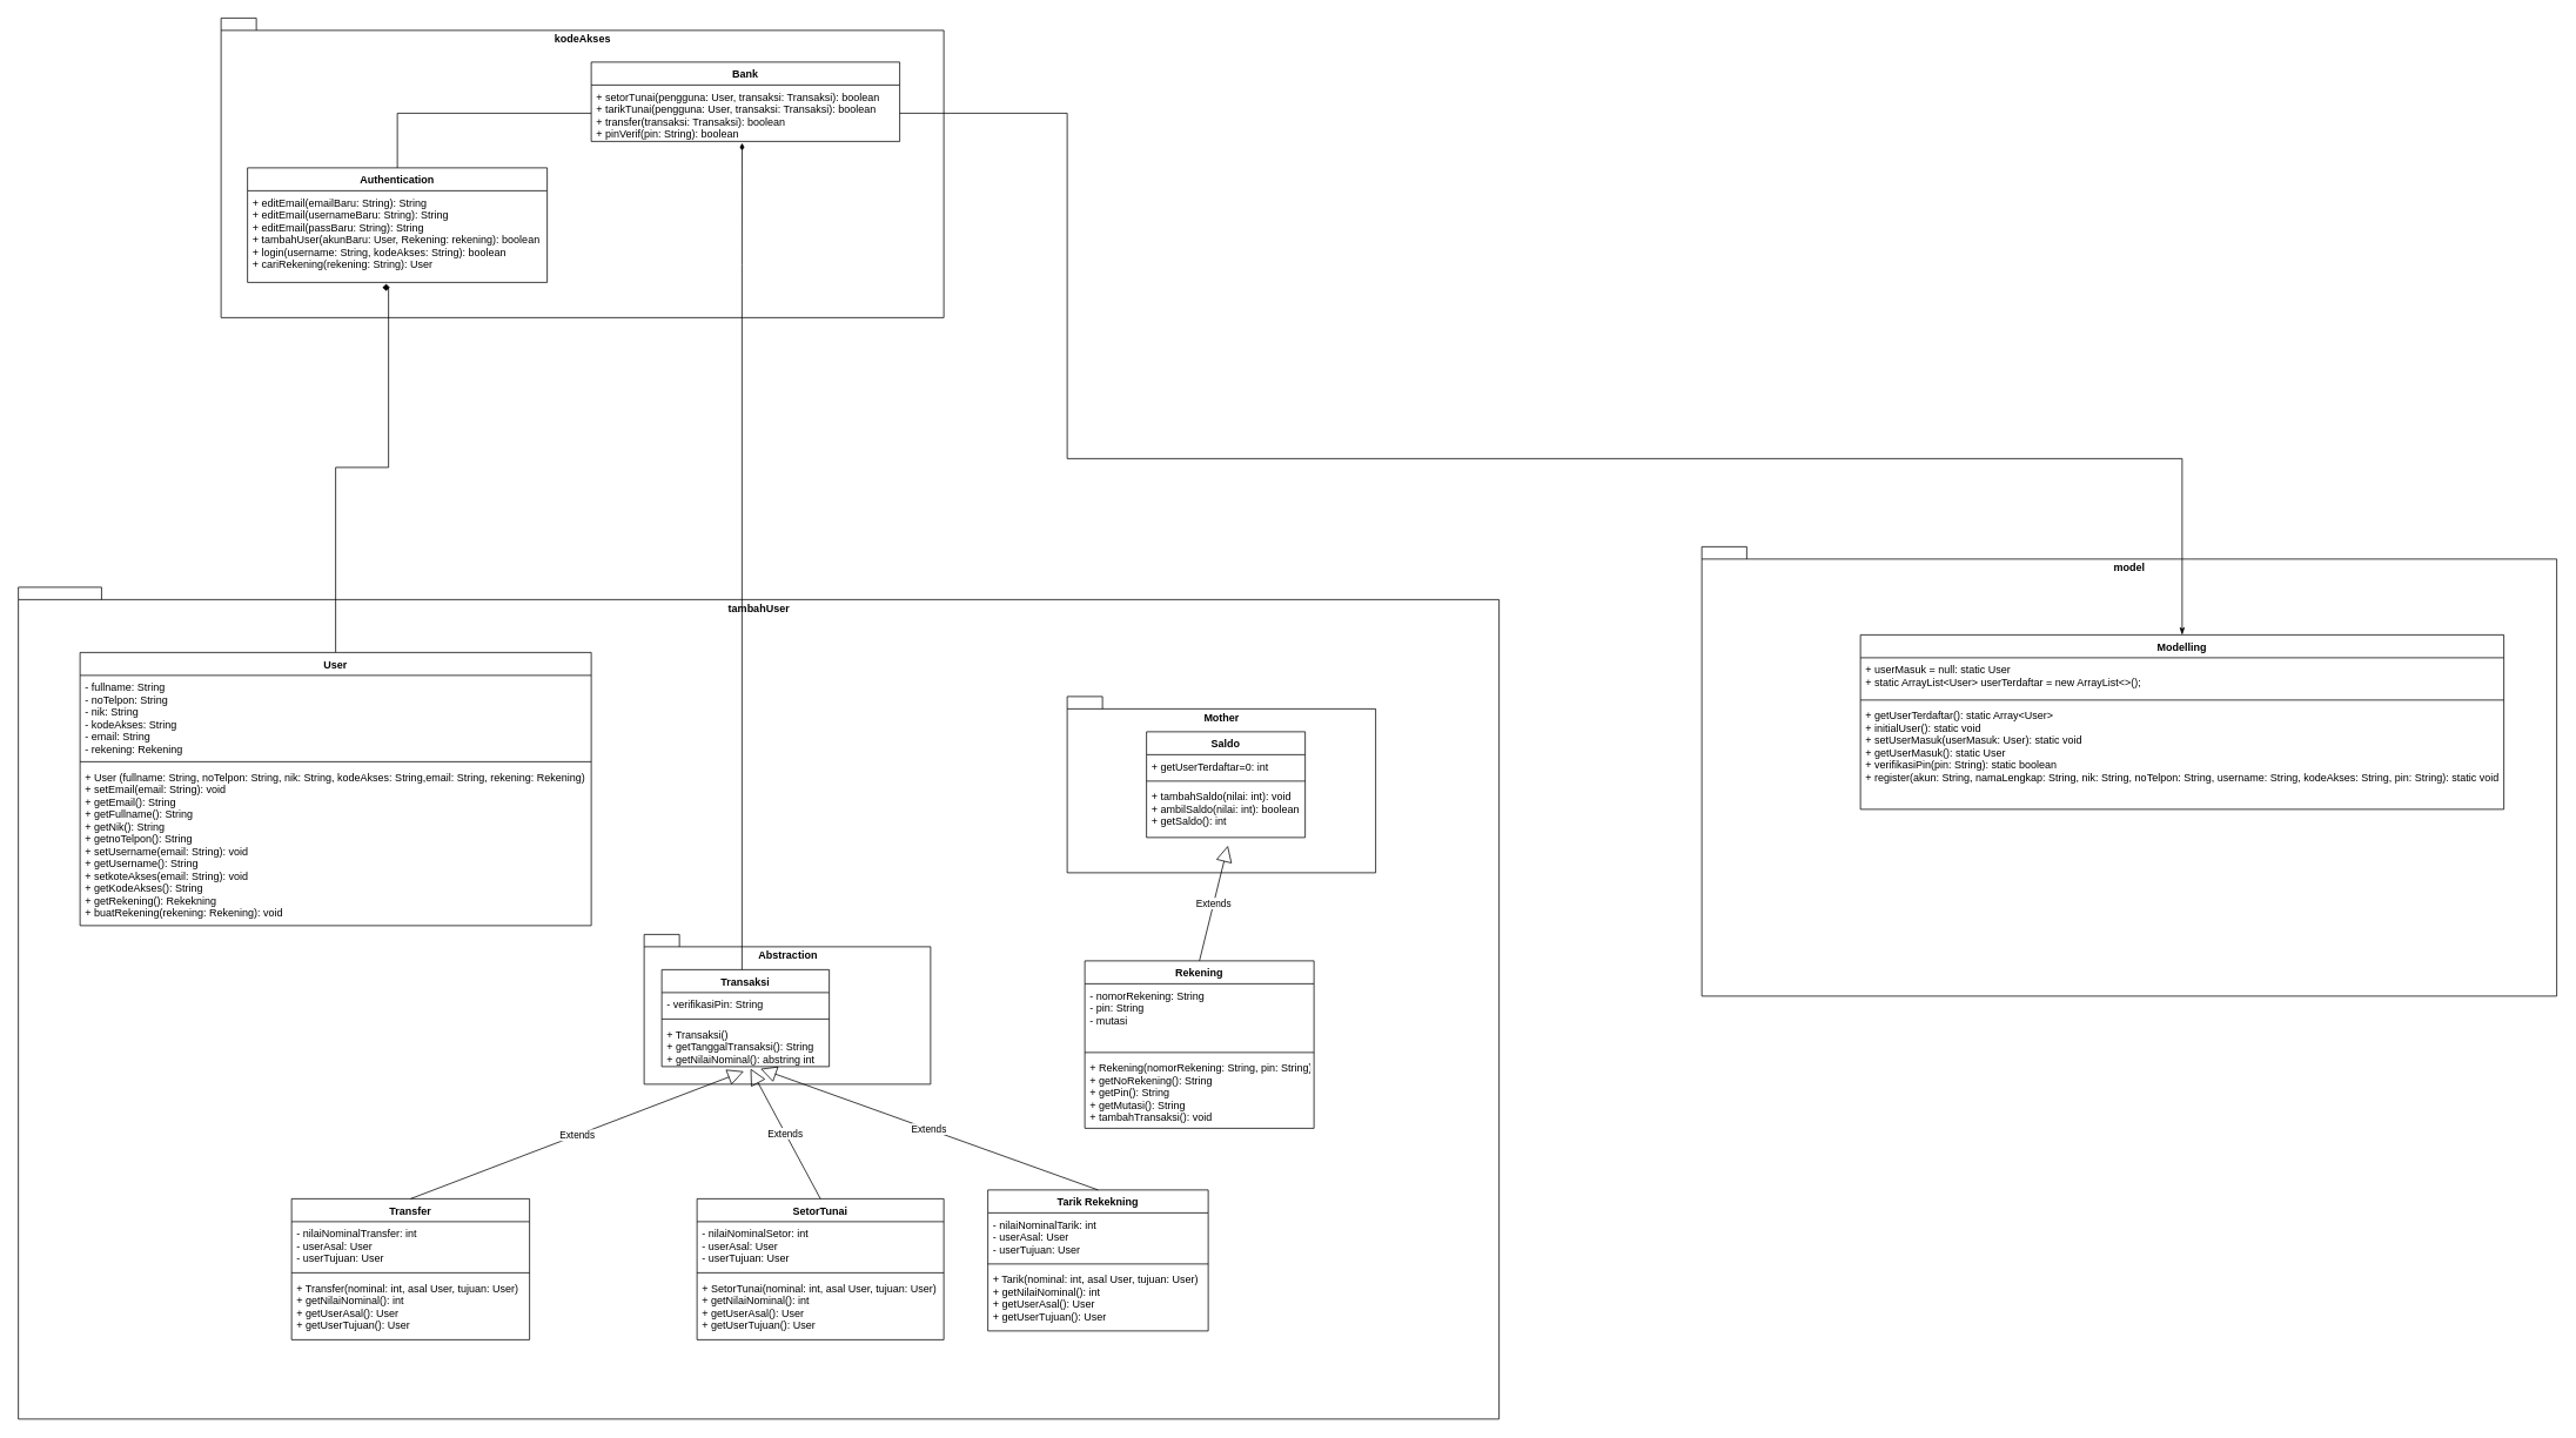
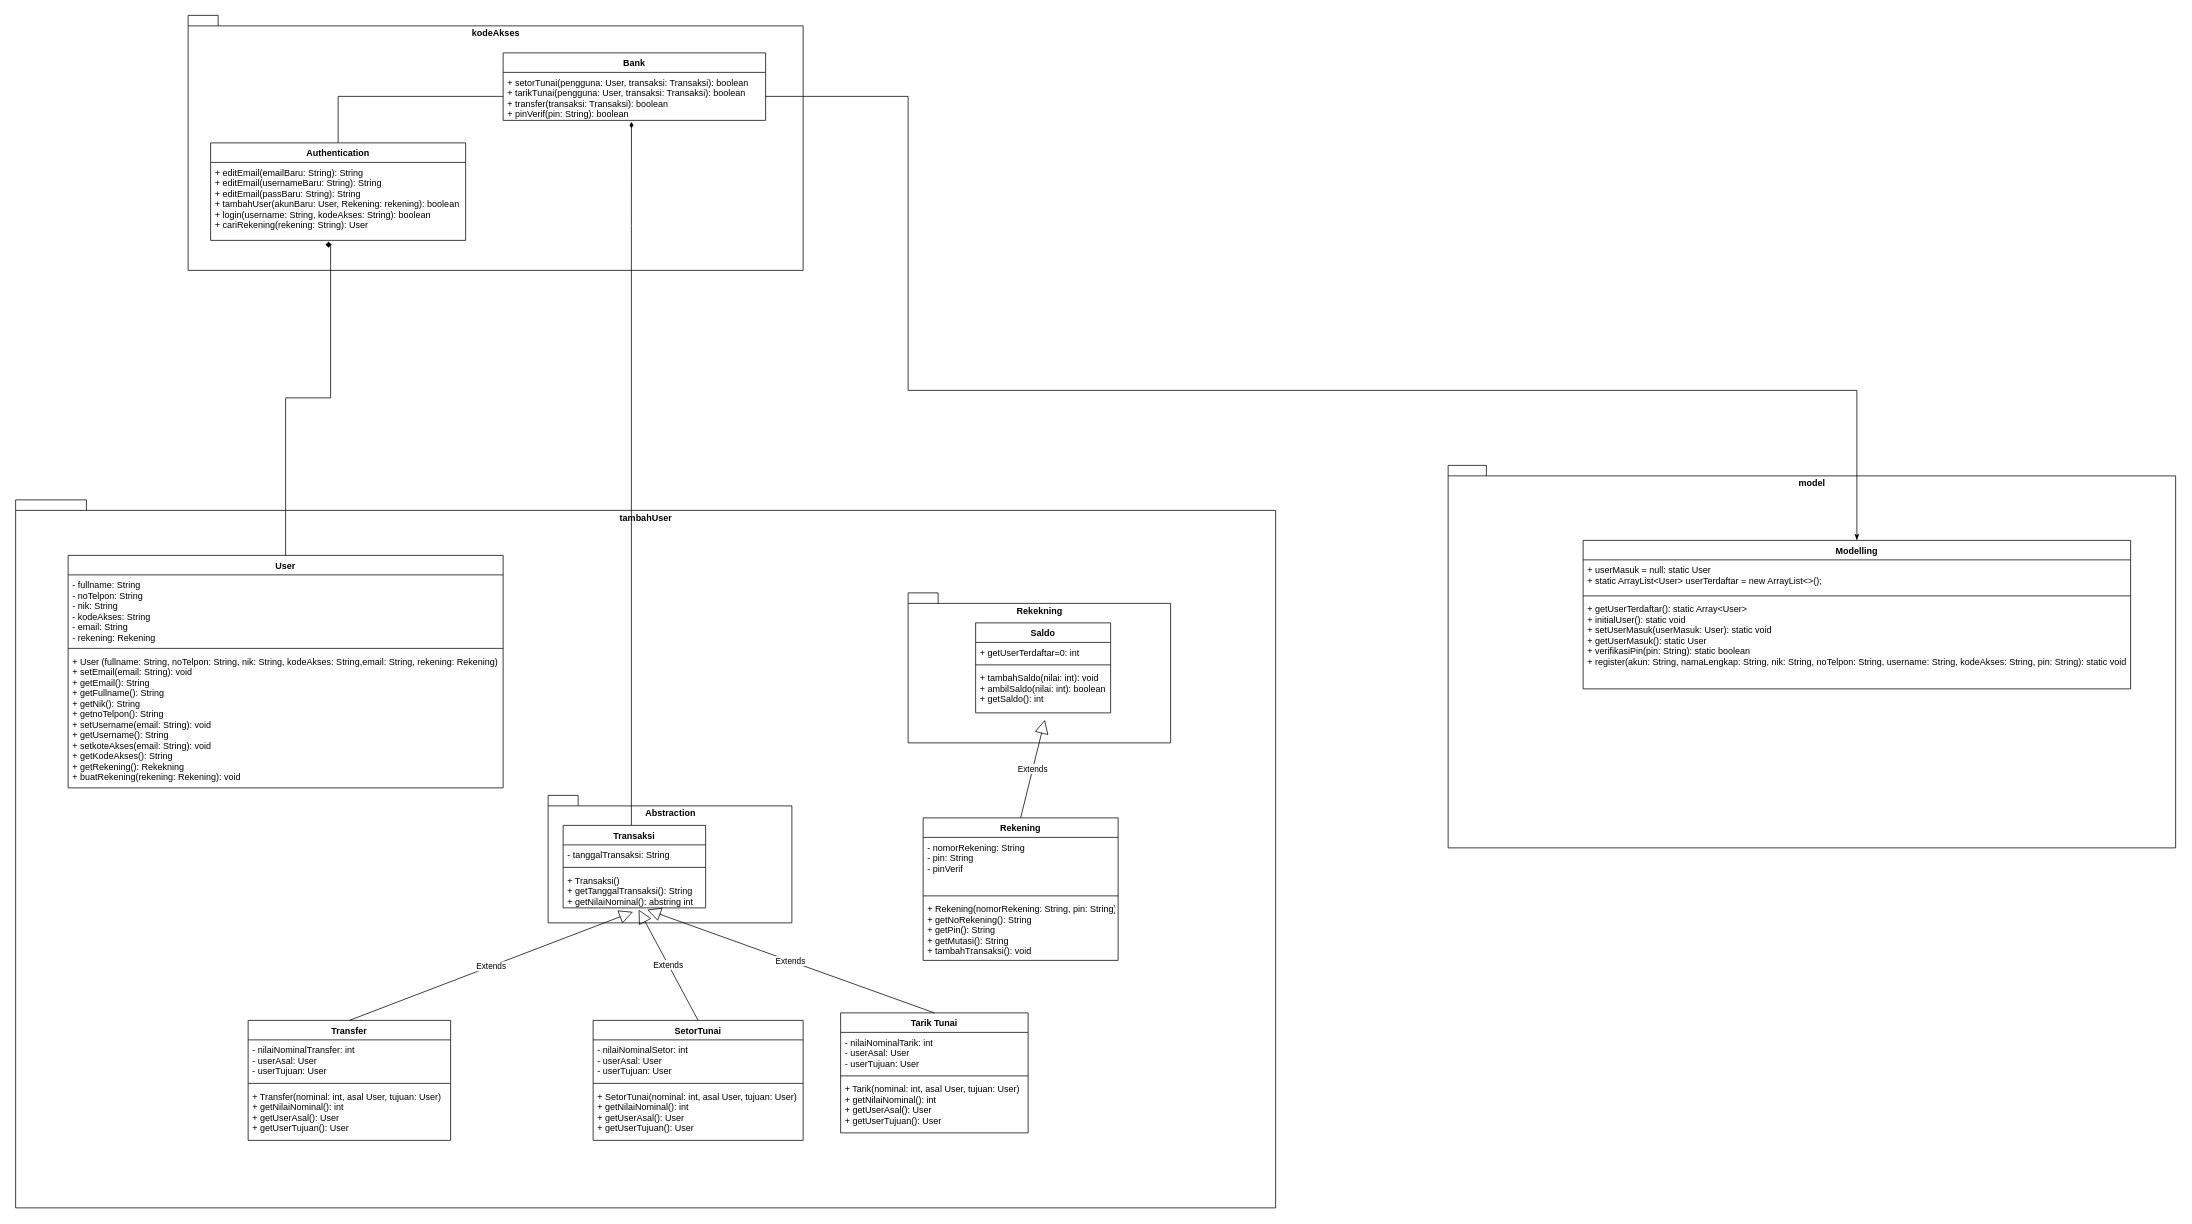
- <mxCell id="37" value="Mother" style="shape=folder;fontStyle=1;spacingTop=10;tabWidth=40;tabHeight=14;tabPosition=left;html=1;verticalAlign=top;" vertex="1" parent="1"><mxGeometry x="1210" y="790" width="350" height="200" as="geometry" /></mxCell>
+ <mxCell id="37" value="Rekekning" style="shape=folder;fontStyle=1;spacingTop=10;tabWidth=40;tabHeight=14;tabPosition=left;html=1;verticalAlign=top;" vertex="1" parent="1"><mxGeometry x="1210" y="790" width="350" height="200" as="geometry" /></mxCell>
- <mxCell id="23" value="- nomorRekening: String&#10;- pin: String&#10;- mutasi" style="text;strokeColor=none;fillColor=none;align=left;verticalAlign=top;spacingLeft=4;spacingRight=4;overflow=hidden;rotatable=0;points=[[0,0.5],[1,0.5]];portConstraint=eastwest;" parent="22" vertex="1"><mxGeometry y="26" width="260" height="74" as="geometry" /></mxCell>
+ <mxCell id="23" value="- nomorRekening: String&#10;- pin: String&#10;- pinVerif" style="text;strokeColor=none;fillColor=none;align=left;verticalAlign=top;spacingLeft=4;spacingRight=4;overflow=hidden;rotatable=0;points=[[0,0.5],[1,0.5]];portConstraint=eastwest;" parent="22" vertex="1"><mxGeometry y="26" width="260" height="74" as="geometry" /></mxCell>
- <mxCell id="44" value="- verifikasiPin: String" style="text;strokeColor=none;fillColor=none;align=left;verticalAlign=top;spacingLeft=4;spacingRight=4;overflow=hidden;rotatable=0;points=[[0,0.5],[1,0.5]];portConstraint=eastwest;" parent="43" vertex="1"><mxGeometry y="26" width="190" height="26" as="geometry" /></mxCell>
+ <mxCell id="44" value="- tanggalTransaksi: String" style="text;strokeColor=none;fillColor=none;align=left;verticalAlign=top;spacingLeft=4;spacingRight=4;overflow=hidden;rotatable=0;points=[[0,0.5],[1,0.5]];portConstraint=eastwest;" parent="43" vertex="1"><mxGeometry y="26" width="190" height="26" as="geometry" /></mxCell>
- <mxCell id="30" value="Tarik Rekekning" style="swimlane;fontStyle=1;align=center;verticalAlign=top;childLayout=stackLayout;horizontal=1;startSize=26;horizontalStack=0;resizeParent=1;resizeParentMax=0;resizeLast=0;collapsible=1;marginBottom=0;" parent="1" vertex="1"><mxGeometry x="1120" y="1350" width="250" height="160" as="geometry" /></mxCell>
+ <mxCell id="30" value="Tarik Tunai" style="swimlane;fontStyle=1;align=center;verticalAlign=top;childLayout=stackLayout;horizontal=1;startSize=26;horizontalStack=0;resizeParent=1;resizeParentMax=0;resizeLast=0;collapsible=1;marginBottom=0;" parent="1" vertex="1"><mxGeometry x="1120" y="1350" width="250" height="160" as="geometry" /></mxCell>
